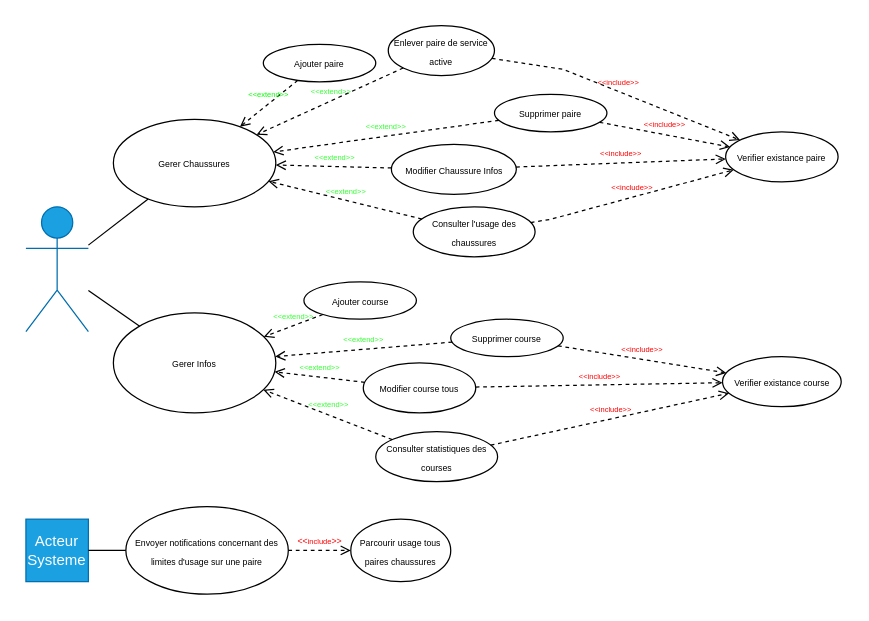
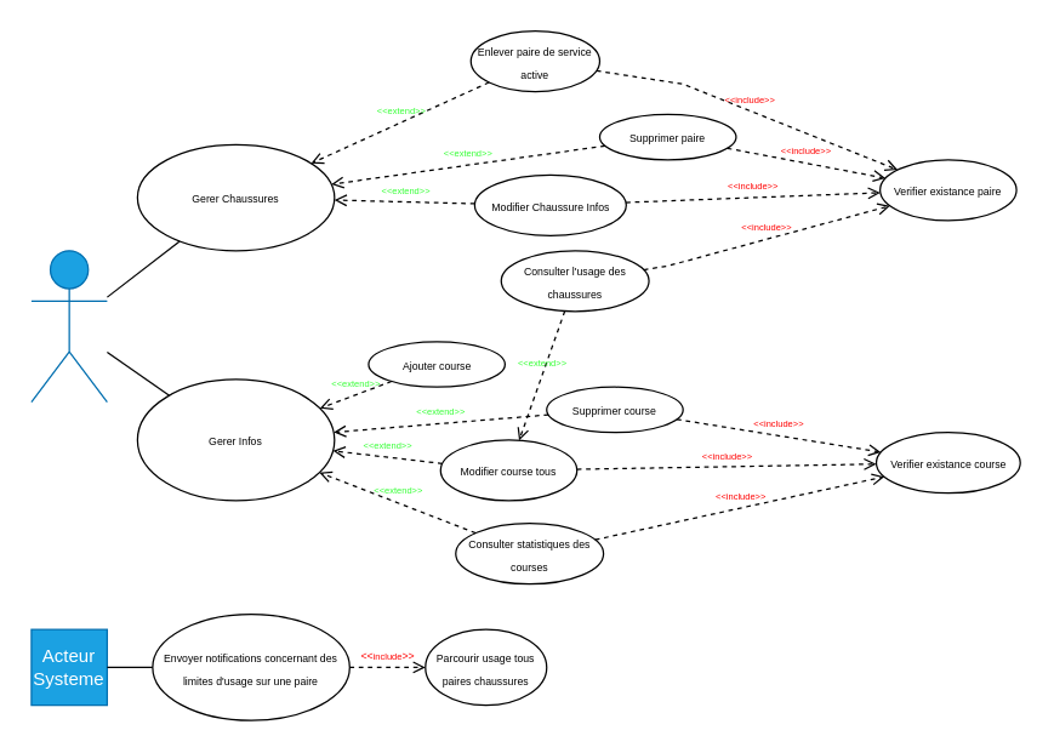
- <mxCell id="3" value="&lt;font style=&quot;font-size: 7px;&quot;&gt;Ajouter paire&lt;/font&gt;" style="ellipse;whiteSpace=wrap;html=1;" vertex="1" parent="1"><mxGeometry x="210" width="90" height="30" as="geometry" y="35" /></mxCell>
- <mxCell id="15" value="&lt;font color=&quot;#00ff00&quot; style=&quot;font-size: 6px;&quot;&gt;&amp;lt;&amp;lt;extend&amp;gt;&amp;gt;&lt;/font&gt;" style="html=1;verticalAlign=bottom;labelBackgroundColor=none;endArrow=open;endFill=0;dashed=1;rounded=0;" edge="1" parent="1" source="3" target="7"><mxGeometry width="160" relative="1" as="geometry"><mxPoint x="250" y="225" as="sourcePoint" /><mxPoint x="410" y="225" as="targetPoint" /></mxGeometry></mxCell>
- <mxCell id="19" value="&lt;font color=&quot;#33ff33&quot; style=&quot;font-size: 6px;&quot;&gt;&amp;lt;&amp;lt;extend&amp;gt;&amp;gt;&lt;/font&gt;" style="html=1;verticalAlign=bottom;labelBackgroundColor=none;endArrow=open;endFill=0;dashed=1;rounded=0;" edge="1" parent="1" source="14" target="7"><mxGeometry width="160" relative="1" as="geometry"><mxPoint x="464" y="66" as="sourcePoint" /><mxPoint x="278" y="95" as="targetPoint" /></mxGeometry></mxCell>
+ <mxCell id="19" value="&lt;font color=&quot;#33ff33&quot; style=&quot;font-size: 6px;&quot;&gt;&amp;lt;&amp;lt;extend&amp;gt;&amp;gt;&lt;/font&gt;" style="html=1;verticalAlign=bottom;labelBackgroundColor=none;endArrow=open;endFill=0;dashed=1;rounded=0;" edge="1" parent="1" source="14" target="10"><mxGeometry width="160" relative="1" as="geometry"><mxPoint x="464" y="66" as="sourcePoint" /><mxPoint x="278" y="95" as="targetPoint" /></mxGeometry></mxCell>
